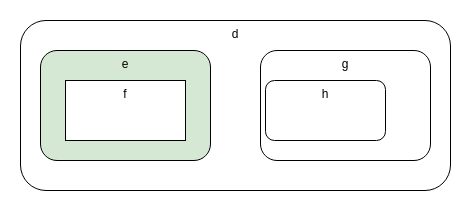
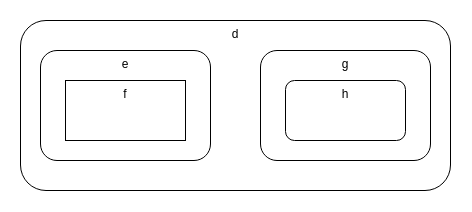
- <mxCell id="3" value="e" style="rounded=1;whiteSpace=wrap;html=1;verticalAlign=top;fontStyle=0;fillColor=#d5e8d4;" vertex="1" parent="1"><mxGeometry x="40" y="50" width="170" height="110" as="geometry" /></mxCell>
+ <mxCell id="3" value="e" style="rounded=1;whiteSpace=wrap;html=1;verticalAlign=top;fontStyle=0" vertex="1" parent="1"><mxGeometry x="40" y="50" width="170" height="110" as="geometry" /></mxCell>
- <mxCell id="6" value="h" style="rounded=1;whiteSpace=wrap;html=1;verticalAlign=top;fontStyle=0" vertex="1" parent="1"><mxGeometry x="265" y="80" width="120" height="60" as="geometry" /></mxCell>
+ <mxCell id="6" value="h" style="rounded=1;whiteSpace=wrap;html=1;verticalAlign=top;fontStyle=0" vertex="1" parent="1"><mxGeometry x="285" y="80" width="120" height="60" as="geometry" /></mxCell>
